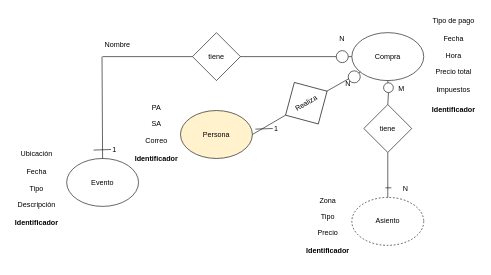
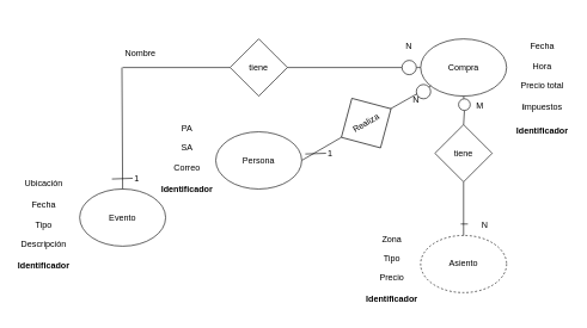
- <mxCell id="13" value="Tipo de pago" style="text;html=1;strokeColor=none;fillColor=none;align=center;verticalAlign=middle;whiteSpace=wrap;rounded=0;" vertex="1" parent="1"><mxGeometry x="716" y="20.25" width="80" height="30" as="geometry" /></mxCell>
- <mxCell id="35" value="Persona" style="ellipse;whiteSpace=wrap;html=1;fillColor=#fff2cc;" vertex="1" parent="1"><mxGeometry x="300" y="184" width="120" height="80" as="geometry" /></mxCell>
+ <mxCell id="35" value="Persona" style="ellipse;whiteSpace=wrap;html=1;" vertex="1" parent="1"><mxGeometry x="300" y="184" width="120" height="80" as="geometry" /></mxCell>
